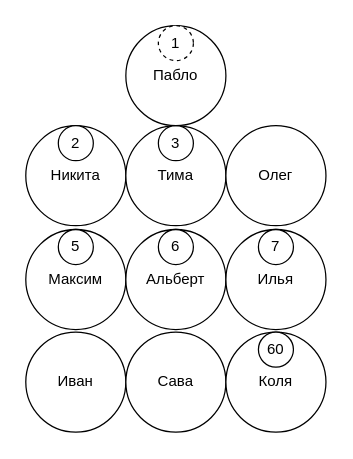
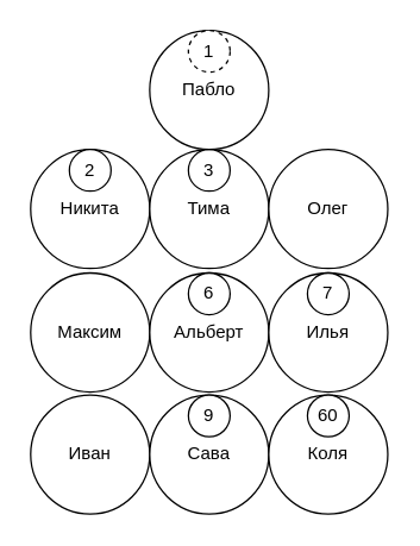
- <mxCell id="13" value="5" style="ellipse;whiteSpace=wrap;html=1;aspect=fixed;" parent="1" vertex="1"><mxGeometry x="46" y="183" width="28" height="28" as="geometry" /></mxCell>
+ <mxCell id="16" value="9" style="ellipse;whiteSpace=wrap;html=1;aspect=fixed;" parent="1" vertex="1"><mxGeometry x="126" y="265" width="28" height="28" as="geometry" /></mxCell>
